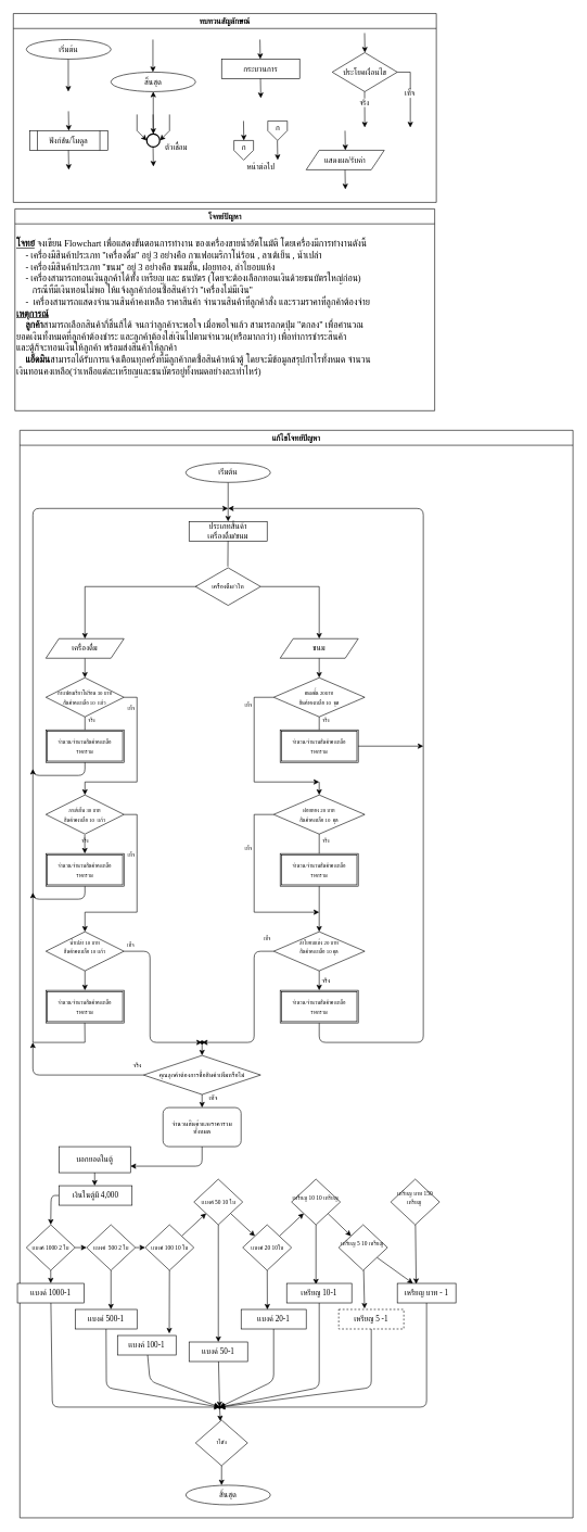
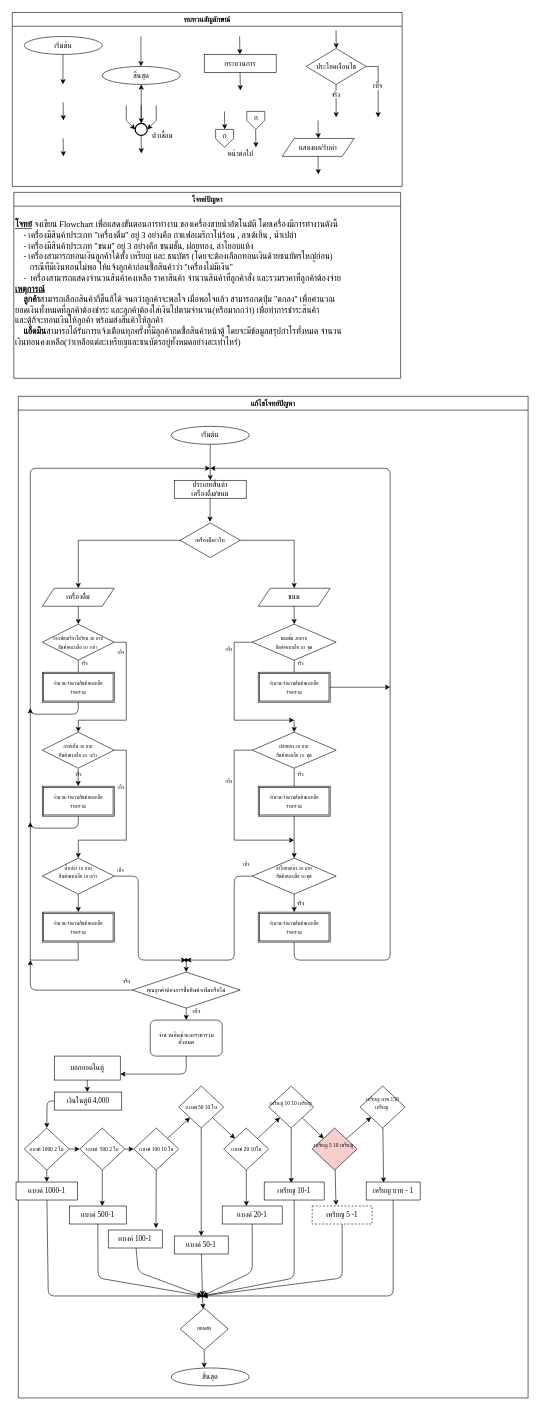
- <mxCell id="16" value="&lt;font data-font-src=&quot;https://fonts.googleapis.com/css?family=Sarabun&quot; face=&quot;Sarabun&quot;&gt;ฟังก์ชัน/โมดูล&lt;/font&gt;" style="shape=process;whiteSpace=wrap;html=1;backgroundOutline=1;" parent="2" vertex="1"><mxGeometry x="25" y="180" width="120" height="30" as="geometry" /></mxCell>
- <mxCell id="82" style="edgeStyle=none;html=1;fontFamily=Sarabun;fontSource=https%3A%2F%2Ffonts.googleapis.com%2Fcss%3Ffamily%3DSarabun;entryX=0.496;entryY=-0.013;entryDx=0;entryDy=0;entryPerimeter=0;endArrow=none;" parent="36" source="40" target="81" edge="1"><mxGeometry relative="1" as="geometry"><mxPoint x="320" y="190" as="targetPoint" /></mxGeometry></mxCell>
+ <mxCell id="82" style="edgeStyle=none;html=1;fontFamily=Sarabun;fontSource=https%3A%2F%2Ffonts.googleapis.com%2Fcss%3Ffamily%3DSarabun;entryX=0.496;entryY=-0.013;entryDx=0;entryDy=0;entryPerimeter=0;" parent="36" source="40" target="81" edge="1"><mxGeometry relative="1" as="geometry"><mxPoint x="320" y="190" as="targetPoint" /></mxGeometry></mxCell>
- <mxCell id="113" value="&lt;span style=&quot;font-size: 9px;&quot;&gt;เหรียญ 5 10 เหรียญ&lt;/span&gt;&lt;span style=&quot;font-size: 9px;&quot;&gt;&amp;nbsp;&lt;/span&gt;&lt;br style=&quot;font-size: 9px;&quot;&gt;&lt;span style=&quot;font-size: 9px;&quot;&gt;&amp;nbsp;&lt;/span&gt;" style="rhombus;whiteSpace=wrap;html=1;fontFamily=Sarabun;rounded=0;fontSource=https%3A%2F%2Ffonts.googleapis.com%2Fcss%3Ffamily%3DSarabun;" vertex="1" parent="36"><mxGeometry x="490" y="1220" width="75" height="70" as="geometry" /></mxCell>
+ <mxCell id="113" value="&lt;span style=&quot;font-size: 9px;&quot;&gt;เหรียญ 5 10 เหรียญ&lt;/span&gt;&lt;span style=&quot;font-size: 9px;&quot;&gt;&amp;nbsp;&lt;/span&gt;&lt;br style=&quot;font-size: 9px;&quot;&gt;&lt;span style=&quot;font-size: 9px;&quot;&gt;&amp;nbsp;&lt;/span&gt;" style="rhombus;whiteSpace=wrap;html=1;fontFamily=Sarabun;rounded=0;fontSource=https%3A%2F%2Ffonts.googleapis.com%2Fcss%3Ffamily%3DSarabun;fillColor=#f8cecc;" vertex="1" parent="36"><mxGeometry x="490" y="1220" width="75" height="70" as="geometry" /></mxCell>
- <mxCell id="111" value="" style="edgeStyle=none;html=1;fontFamily=Sarabun;fontSource=https%3A%2F%2Ffonts.googleapis.com%2Fcss%3Ffamily%3DSarabun;" edge="1" parent="36" source="113" target="126"><mxGeometry relative="1" as="geometry" /></mxCell>
+ <mxCell id="111" value="" style="edgeStyle=none;html=1;fontFamily=Sarabun;fontSource=https%3A%2F%2Ffonts.googleapis.com%2Fcss%3Ffamily%3DSarabun;" edge="1" parent="36" source="113" target="115"><mxGeometry relative="1" as="geometry" /></mxCell>
- <mxCell id="135" value="าไดัง" style="rhombus;whiteSpace=wrap;html=1;fontFamily=Sarabun;fontSource=https%3A%2F%2Ffonts.googleapis.com%2Fcss%3Ffamily%3DSarabun;fontSize=9;" vertex="1" parent="36"><mxGeometry x="270" y="1520" width="80" height="70" as="geometry" /></mxCell>
+ <mxCell id="135" value="ทอนตัง" style="rhombus;whiteSpace=wrap;html=1;fontFamily=Sarabun;fontSource=https%3A%2F%2Ffonts.googleapis.com%2Fcss%3Ffamily%3DSarabun;fontSize=9;" vertex="1" parent="36"><mxGeometry x="270" y="1520" width="80" height="70" as="geometry" /></mxCell>
